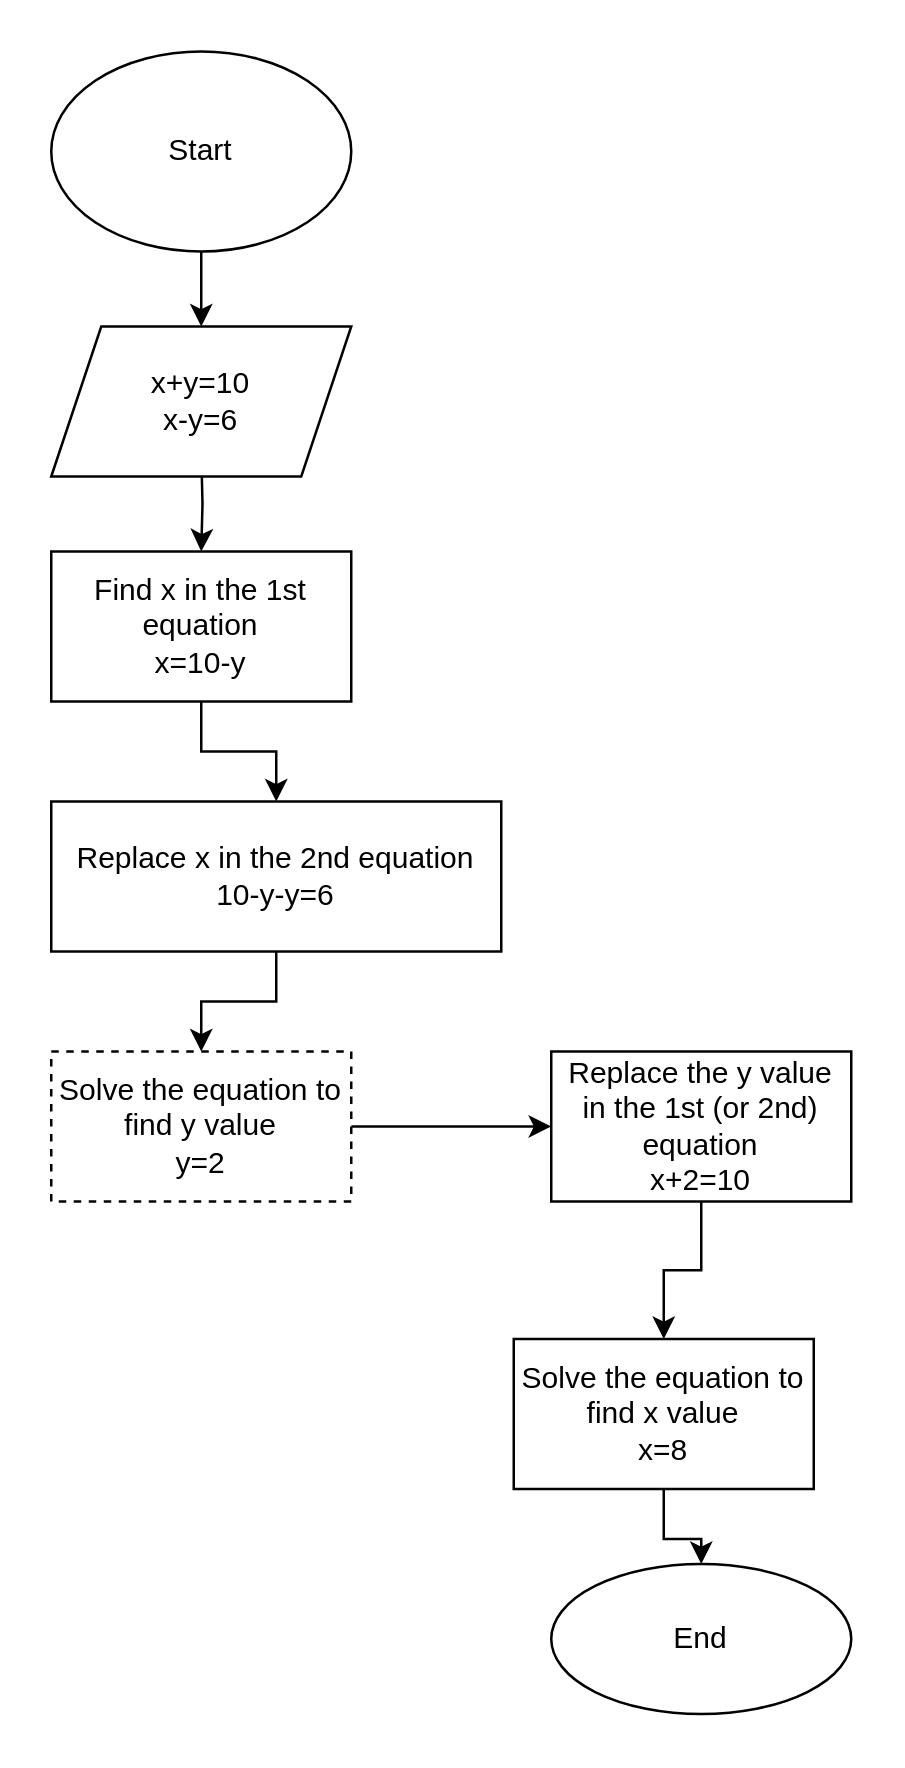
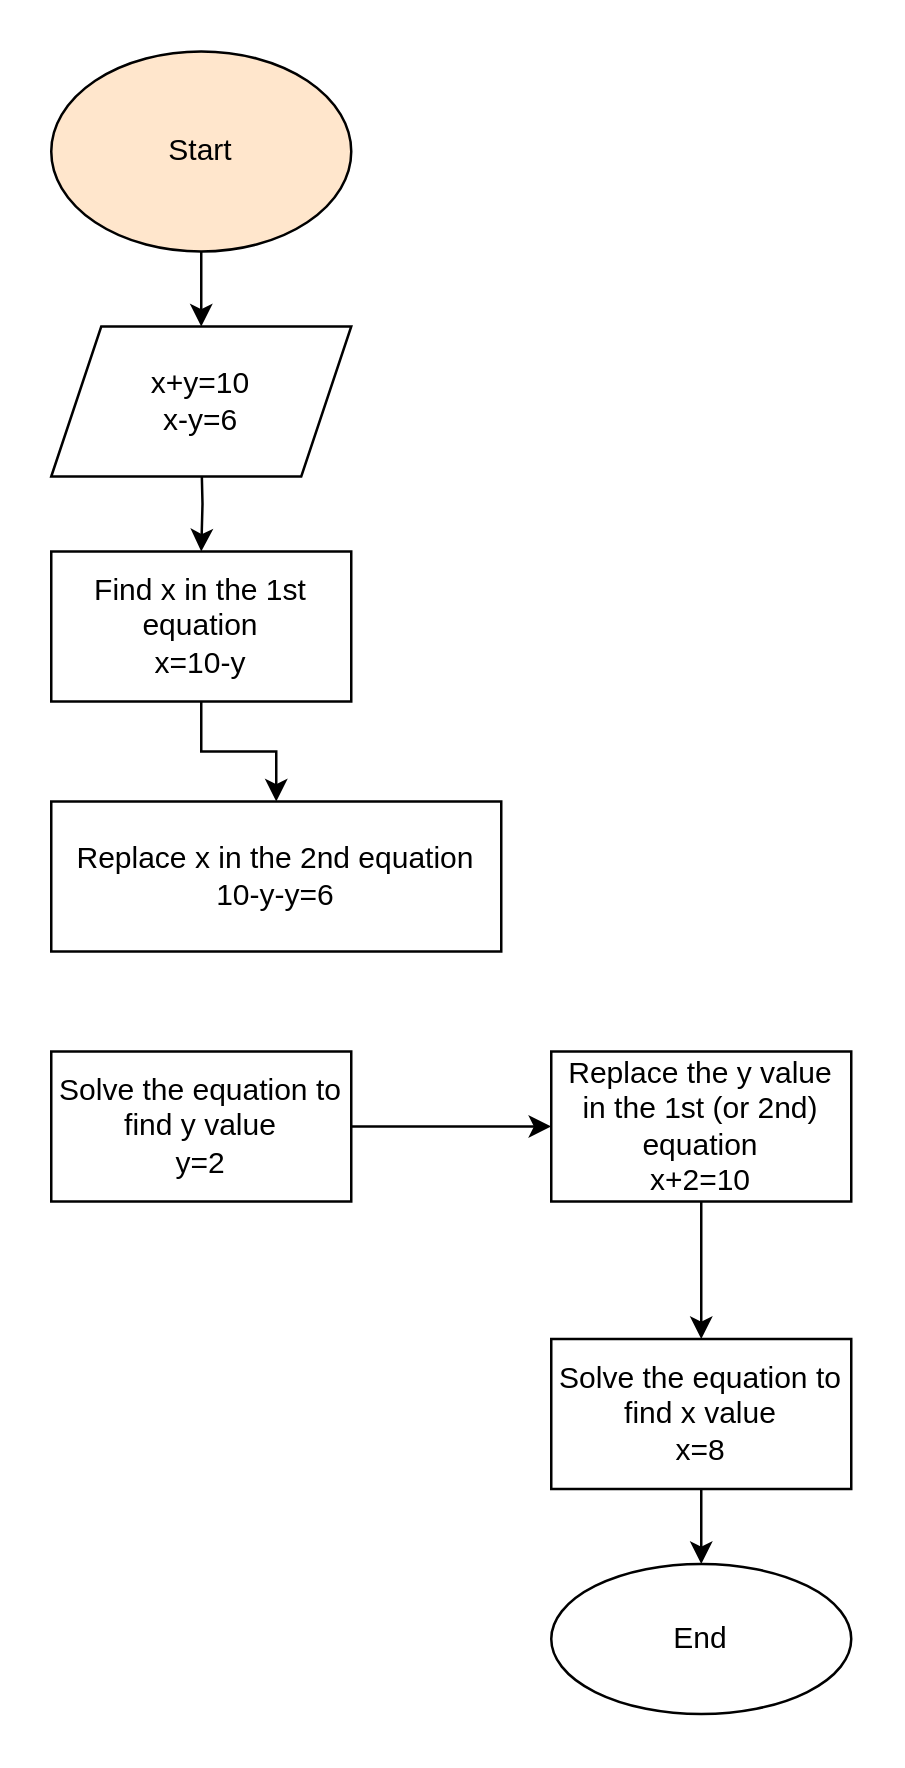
- <mxCell id="15" value="Start" style="ellipse;whiteSpace=wrap;html=1;" vertex="1" parent="1"><mxGeometry x="20" y="20" width="120" height="80" as="geometry" /></mxCell>
+ <mxCell id="15" value="Start" style="ellipse;whiteSpace=wrap;html=1;fillColor=#ffe6cc;" vertex="1" parent="1"><mxGeometry x="20" y="20" width="120" height="80" as="geometry" /></mxCell>
- <mxCell id="6" value="" style="edgeStyle=orthogonalEdgeStyle;rounded=0;orthogonalLoop=1;jettySize=auto;html=1;" edge="1" parent="1" source="7" target="9"><mxGeometry relative="1" as="geometry" /></mxCell>
- <mxCell id="9" value="Solve the equation to find y value&lt;div&gt;y=2&lt;br&gt;&lt;/div&gt;" style="whiteSpace=wrap;html=1;rounded=0;dashed=1;" vertex="1" parent="1"><mxGeometry x="20" y="420" width="120" height="60" as="geometry" /></mxCell>
+ <mxCell id="9" value="Solve the equation to find y value&lt;div&gt;y=2&lt;br&gt;&lt;/div&gt;" style="whiteSpace=wrap;html=1;rounded=0;" vertex="1" parent="1"><mxGeometry x="20" y="420" width="120" height="60" as="geometry" /></mxCell>
- <mxCell id="13" value="&lt;div&gt;Solve the equation to find x value&lt;/div&gt;&lt;div&gt;x=8&lt;br&gt;&lt;/div&gt;" style="whiteSpace=wrap;html=1;rounded=0;" vertex="1" parent="1"><mxGeometry x="205" y="535" width="120" height="60" as="geometry" /></mxCell>
+ <mxCell id="13" value="&lt;div&gt;Solve the equation to find x value&lt;/div&gt;&lt;div&gt;x=8&lt;br&gt;&lt;/div&gt;" style="whiteSpace=wrap;html=1;rounded=0;" vertex="1" parent="1"><mxGeometry x="220" y="535" width="120" height="60" as="geometry" /></mxCell>
